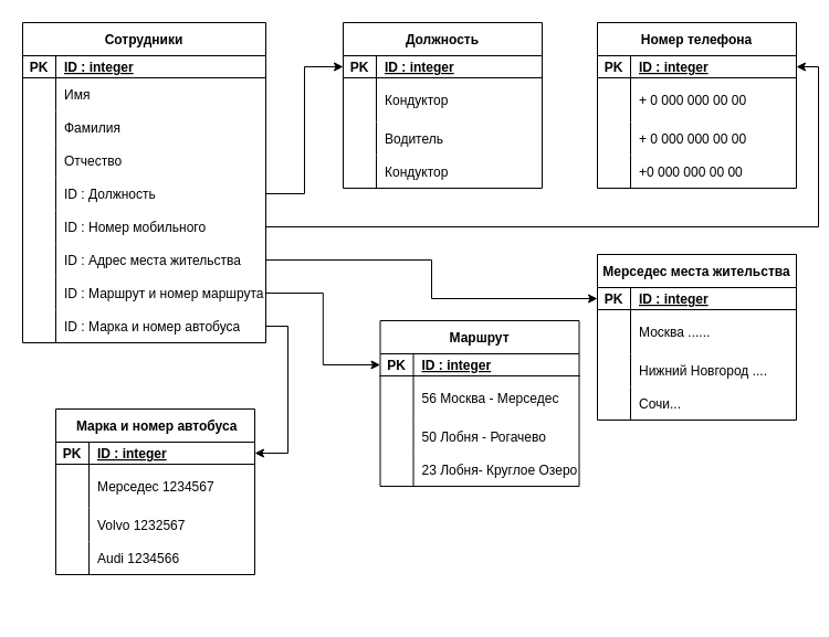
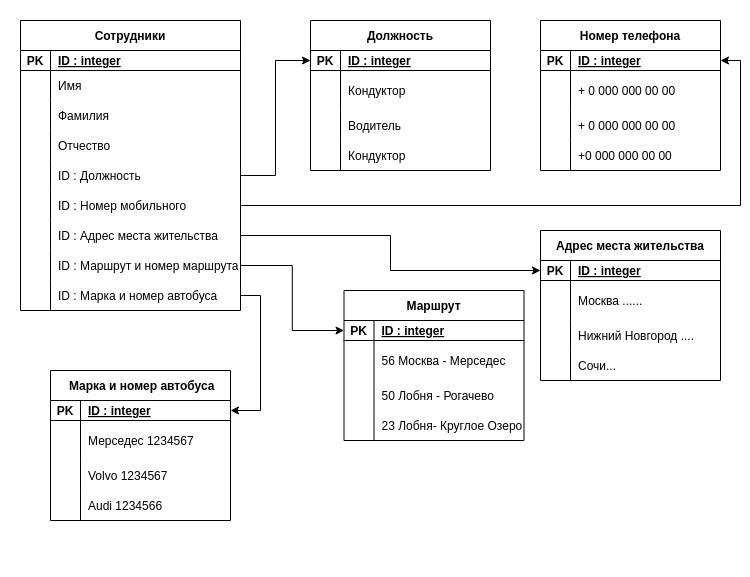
- <mxCell id="59" value="Мерседес места жительства" style="shape=table;startSize=30;container=1;collapsible=1;childLayout=tableLayout;fixedRows=1;rowLines=0;fontStyle=1;align=center;resizeLast=1;" vertex="1" parent="1"><mxGeometry x="540" y="230" width="180" height="150" as="geometry" /></mxCell>
+ <mxCell id="59" value="Адрес места жительства" style="shape=table;startSize=30;container=1;collapsible=1;childLayout=tableLayout;fixedRows=1;rowLines=0;fontStyle=1;align=center;resizeLast=1;" vertex="1" parent="1"><mxGeometry x="540" y="230" width="180" height="150" as="geometry" /></mxCell>
- <mxCell id="96" value="Volvo 1232567" style="shape=partialRectangle;connectable=0;fillColor=none;top=0;left=0;bottom=0;right=0;align=left;spacingLeft=6;overflow=hidden;" vertex="1" parent="94"><mxGeometry x="30" width="150" height="30" as="geometry"><mxRectangle width="150" height="30" as="alternateBounds" /></mxGeometry></mxCell>
+ <mxCell id="96" value="Volvo 1234567" style="shape=partialRectangle;connectable=0;fillColor=none;top=0;left=0;bottom=0;right=0;align=left;spacingLeft=6;overflow=hidden;" vertex="1" parent="94"><mxGeometry x="30" width="150" height="30" as="geometry"><mxRectangle width="150" height="30" as="alternateBounds" /></mxGeometry></mxCell>
